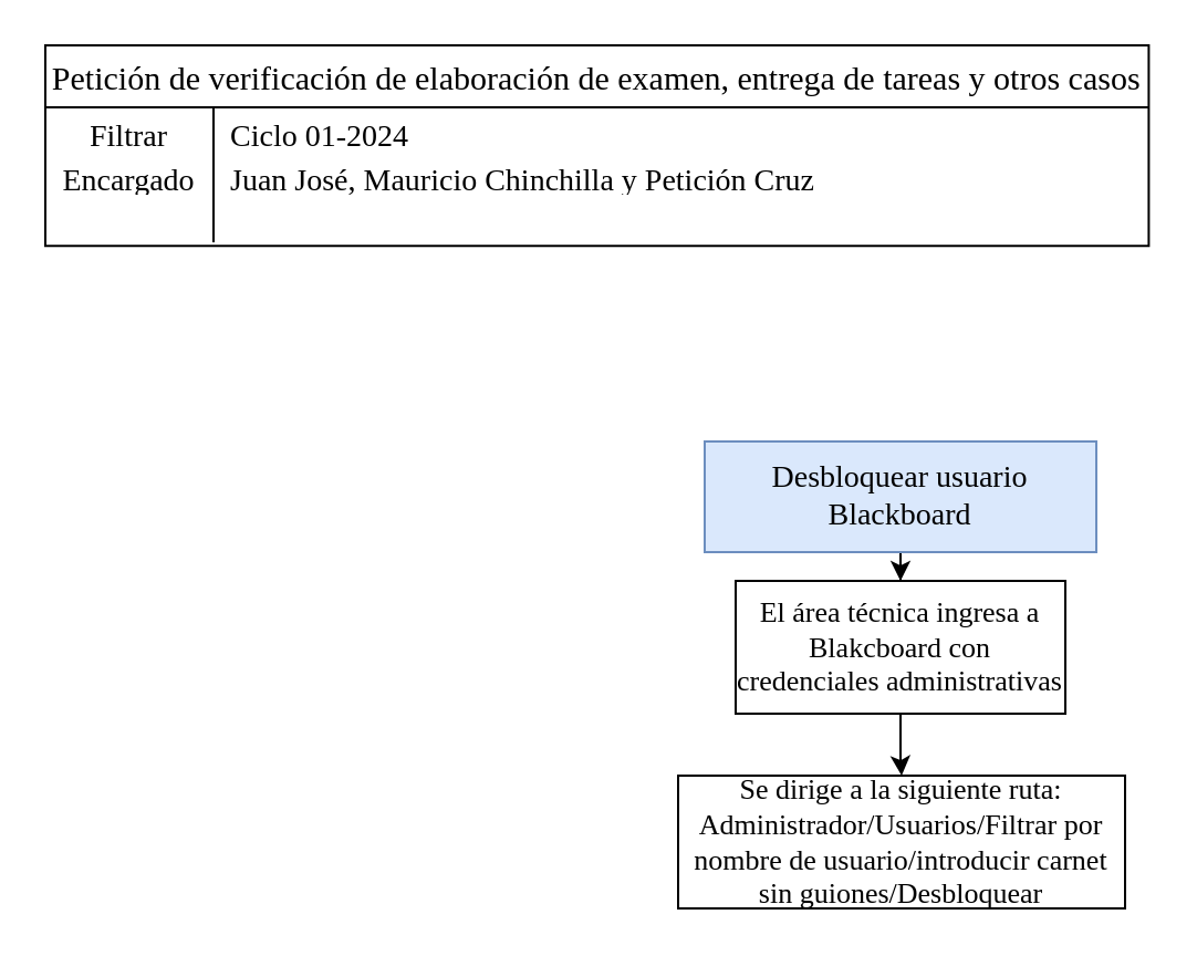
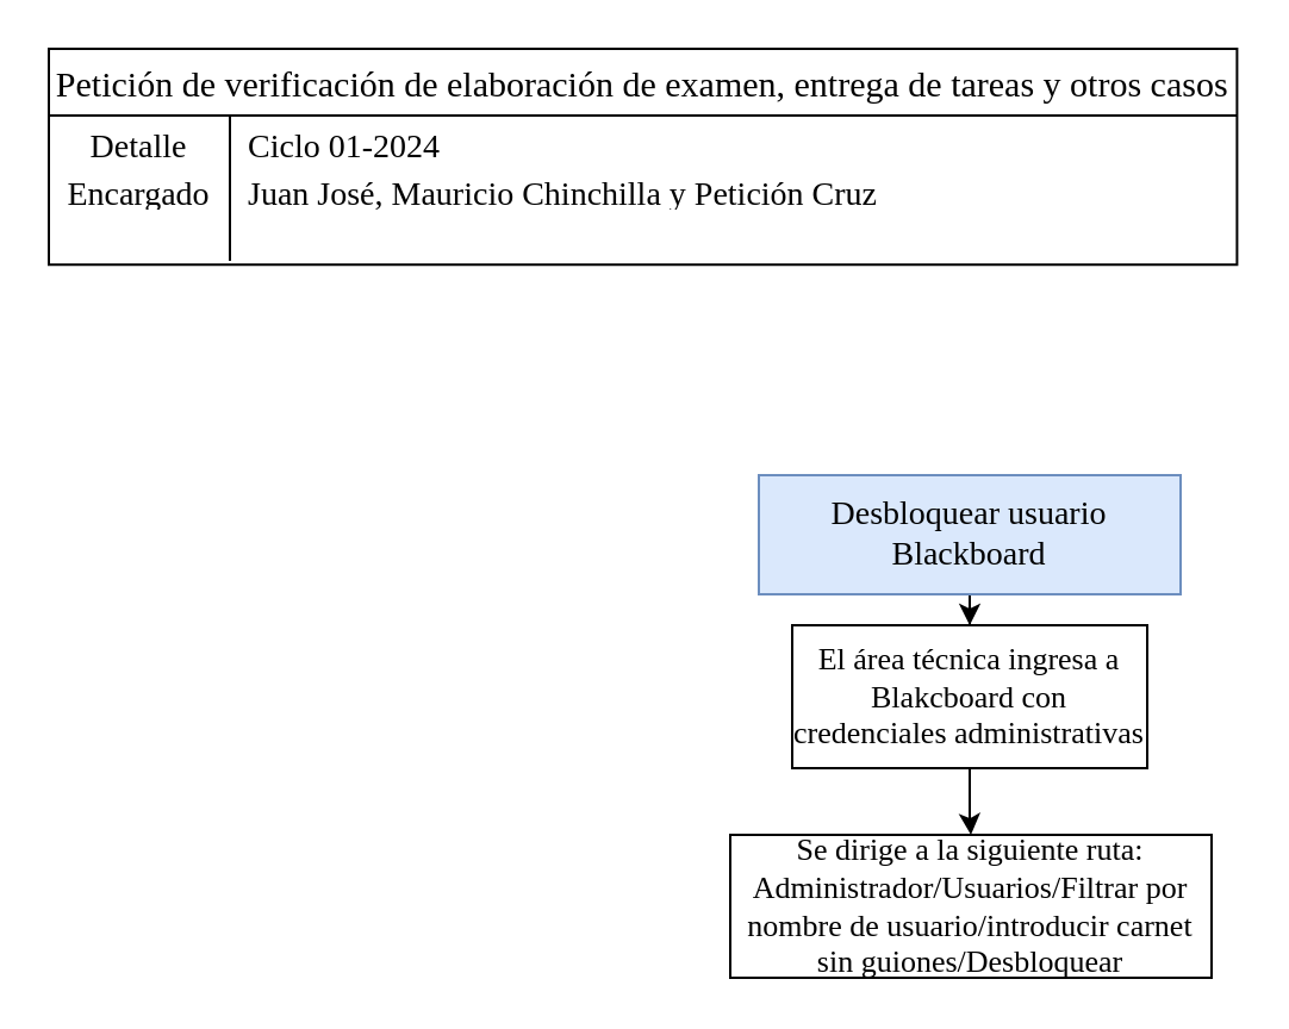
- <mxCell id="4" value="&lt;font style=&quot;font-size: 14px;&quot;&gt;Filtrar&lt;/font&gt;&lt;div&gt;&lt;br&gt;&lt;/div&gt;" style="shape=partialRectangle;html=1;whiteSpace=wrap;connectable=0;fillColor=none;top=0;left=0;bottom=0;right=0;overflow=hidden;pointerEvents=1;strokeColor=inherit;fontSize=16;fontFamily=Times New Roman;" vertex="1" parent="3"><mxGeometry width="76" height="20" as="geometry"><mxRectangle width="76" height="20" as="alternateBounds" /></mxGeometry></mxCell>
+ <mxCell id="4" value="&lt;font style=&quot;font-size: 14px;&quot;&gt;Detalle&lt;/font&gt;&lt;div&gt;&lt;br&gt;&lt;/div&gt;" style="shape=partialRectangle;html=1;whiteSpace=wrap;connectable=0;fillColor=none;top=0;left=0;bottom=0;right=0;overflow=hidden;pointerEvents=1;strokeColor=inherit;fontSize=16;fontFamily=Times New Roman;" vertex="1" parent="3"><mxGeometry width="76" height="20" as="geometry"><mxRectangle width="76" height="20" as="alternateBounds" /></mxGeometry></mxCell>
